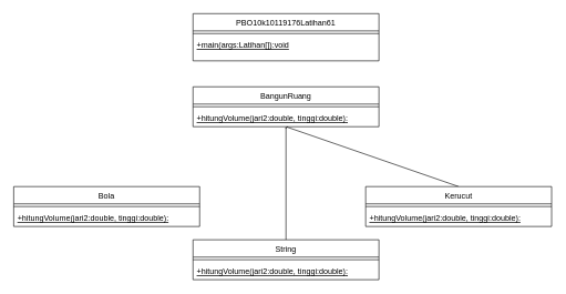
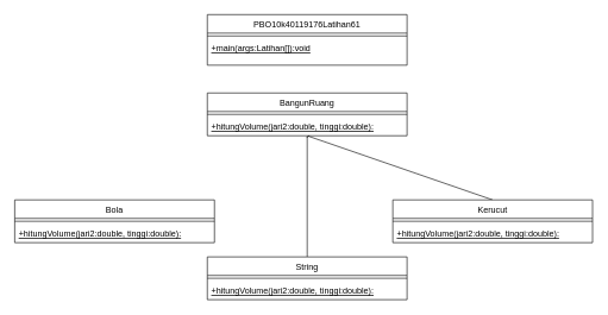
- <mxCell id="16" value="PBO10k10119176Latihan61" style="swimlane;fontStyle=0;align=center;verticalAlign=top;childLayout=stackLayout;horizontal=1;startSize=26;horizontalStack=0;resizeParent=1;resizeLast=0;collapsible=1;marginBottom=0;rounded=0;shadow=0;strokeWidth=1;" vertex="1" parent="1"><mxGeometry x="290" y="20" width="280" height="71" as="geometry"><mxRectangle x="130" y="380" width="160" height="26" as="alternateBounds" /></mxGeometry></mxCell>
+ <mxCell id="16" value="PBO10k40119176Latihan61" style="swimlane;fontStyle=0;align=center;verticalAlign=top;childLayout=stackLayout;horizontal=1;startSize=26;horizontalStack=0;resizeParent=1;resizeLast=0;collapsible=1;marginBottom=0;rounded=0;shadow=0;strokeWidth=1;" vertex="1" parent="1"><mxGeometry x="290" y="20" width="280" height="71" as="geometry"><mxRectangle x="130" y="380" width="160" height="26" as="alternateBounds" /></mxGeometry></mxCell>
